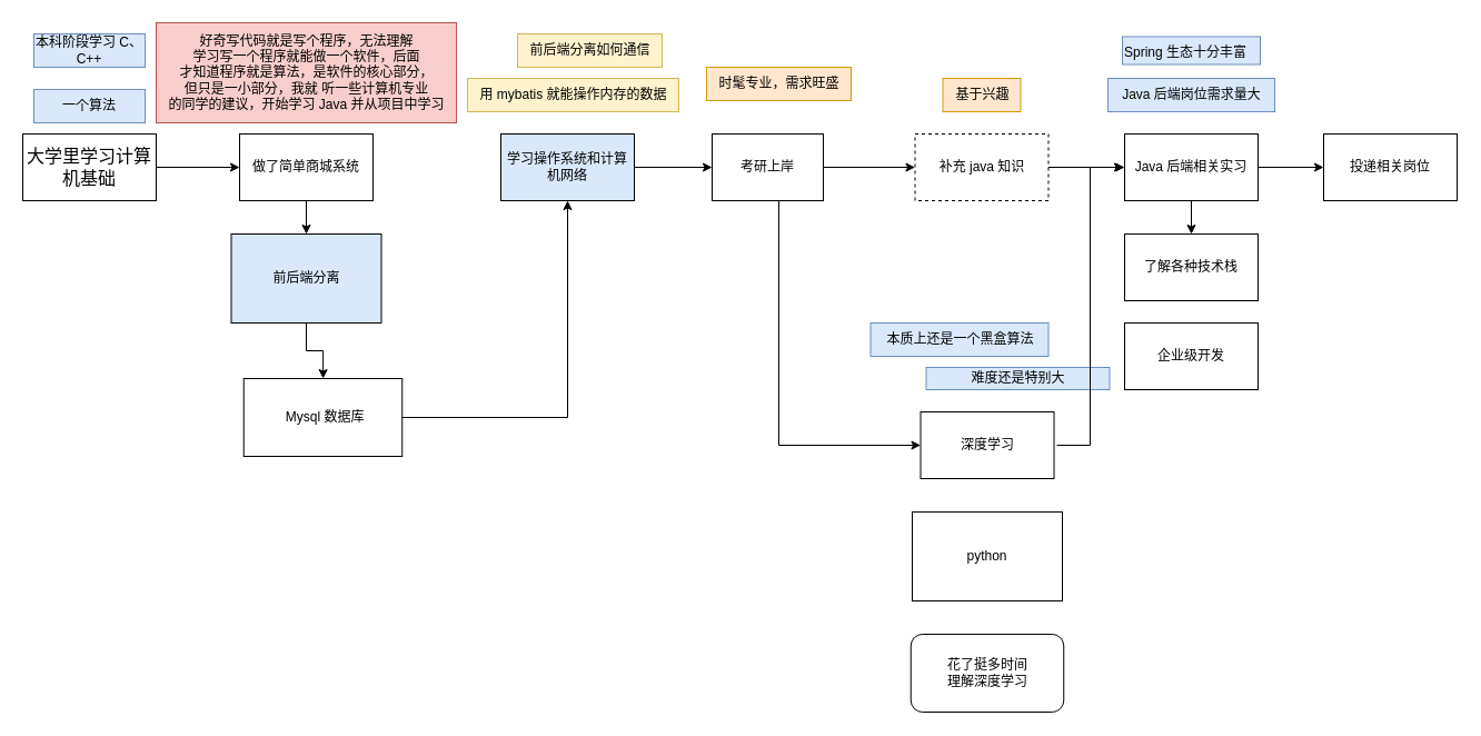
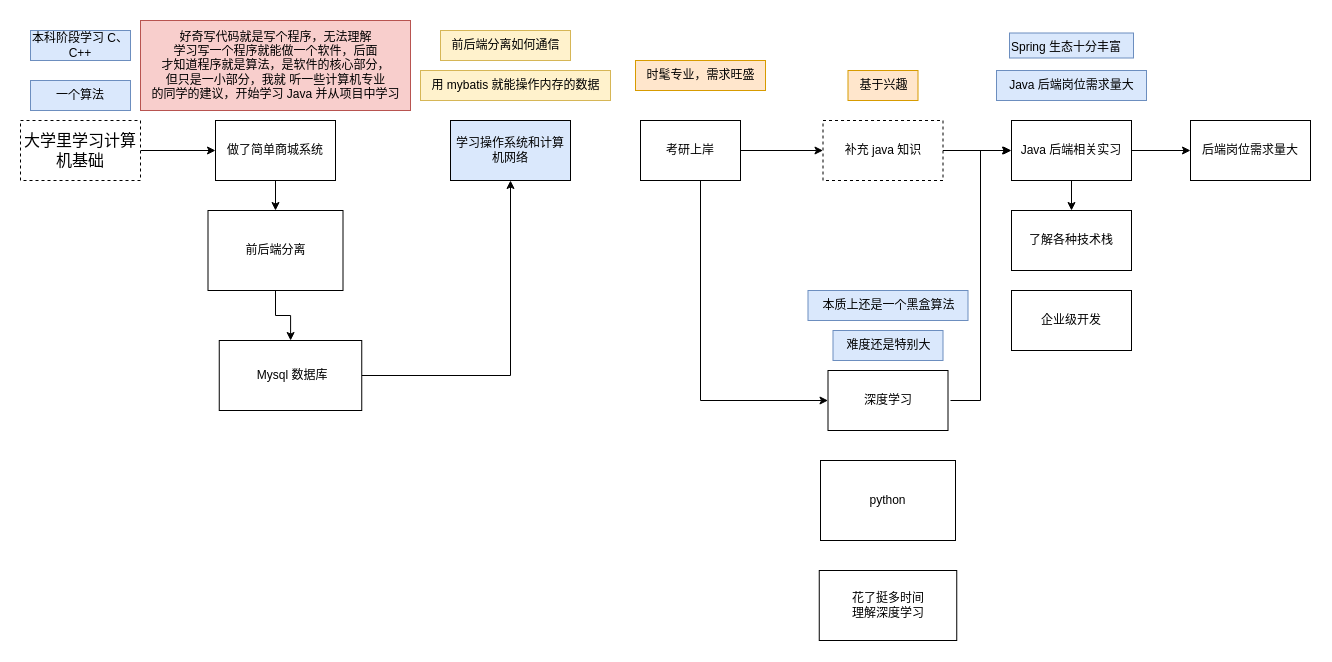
- <mxCell id="14" value="前后端分离如何通信" style="text;html=1;align=center;verticalAlign=middle;resizable=0;points=[];autosize=1;strokeColor=#d6b656;fillColor=#fff2cc;" vertex="1" parent="1"><mxGeometry x="465" y="30" width="130" height="30" as="geometry" /></mxCell>
+ <mxCell id="14" value="前后端分离如何通信" style="text;html=1;align=center;verticalAlign=middle;resizable=0;points=[];autosize=1;strokeColor=#d6b656;fillColor=#fff2cc;" vertex="1" parent="1"><mxGeometry x="440" y="30" width="130" height="30" as="geometry" /></mxCell>
- <mxCell id="3" value="&lt;font style=&quot;font-size: 16px;&quot;&gt;大学里学习计算机基础&lt;/font&gt;" style="rounded=0;whiteSpace=wrap;html=1;" vertex="1" parent="1"><mxGeometry x="20" y="120" width="120" height="60" as="geometry" /></mxCell>
+ <mxCell id="3" value="&lt;font style=&quot;font-size: 16px;&quot;&gt;大学里学习计算机基础&lt;/font&gt;" style="rounded=0;whiteSpace=wrap;html=1;dashed=1;" vertex="1" parent="1"><mxGeometry x="20" y="120" width="120" height="60" as="geometry" /></mxCell>
- <mxCell id="12" value="" style="edgeStyle=orthogonalEdgeStyle;rounded=0;orthogonalLoop=1;jettySize=auto;html=1;" edge="1" parent="1" source="13" target="18"><mxGeometry relative="1" as="geometry" /></mxCell>
- <mxCell id="31" value="投递相关岗位" style="whiteSpace=wrap;html=1;rounded=0;" vertex="1" parent="1"><mxGeometry x="1190" y="120" width="120" height="60" as="geometry" /></mxCell>
+ <mxCell id="31" value="后端岗位需求量大" style="whiteSpace=wrap;html=1;rounded=0;" vertex="1" parent="1"><mxGeometry x="1190" y="120" width="120" height="60" as="geometry" /></mxCell>
- <mxCell id="9" value="前后端分离" style="whiteSpace=wrap;html=1;fillColor=#dae8fc;" vertex="1" parent="1"><mxGeometry x="207.5" y="210" width="135" height="80" as="geometry" /></mxCell>
+ <mxCell id="9" value="前后端分离" style="whiteSpace=wrap;html=1;" vertex="1" parent="1"><mxGeometry x="207.5" y="210" width="135" height="80" as="geometry" /></mxCell>
- <mxCell id="23" value="本质上还是一个黑盒算法" style="text;html=1;align=center;verticalAlign=middle;resizable=0;points=[];autosize=1;strokeColor=#6c8ebf;fillColor=#dae8fc;" vertex="1" parent="1"><mxGeometry x="782.5" y="290" width="160" height="30" as="geometry" /></mxCell>
+ <mxCell id="23" value="本质上还是一个黑盒算法" style="text;html=1;align=center;verticalAlign=middle;resizable=0;points=[];autosize=1;strokeColor=#6c8ebf;fillColor=#dae8fc;" vertex="1" parent="1"><mxGeometry x="807.5" y="290" width="160" height="30" as="geometry" /></mxCell>
- <mxCell id="24" value="难度还是特别大" style="text;html=1;align=center;verticalAlign=middle;resizable=0;points=[];autosize=1;strokeColor=#6c8ebf;fillColor=#dae8fc;" vertex="1" parent="1"><mxGeometry x="832.5" y="330" width="165" height="20" as="geometry" /></mxCell>
+ <mxCell id="24" value="难度还是特别大" style="text;html=1;align=center;verticalAlign=middle;resizable=0;points=[];autosize=1;strokeColor=#6c8ebf;fillColor=#dae8fc;" vertex="1" parent="1"><mxGeometry x="832.5" y="330" width="110" height="30" as="geometry" /></mxCell>
- <mxCell id="28" value="花了挺多时间&lt;div&gt;理解深度学习&lt;/div&gt;" style="whiteSpace=wrap;html=1;rounded=1;" vertex="1" parent="1"><mxGeometry x="818.75" y="570" width="137.5" height="70" as="geometry" /></mxCell>
+ <mxCell id="28" value="花了挺多时间&lt;div&gt;理解深度学习&lt;/div&gt;" style="whiteSpace=wrap;html=1;" vertex="1" parent="1"><mxGeometry x="818.75" y="570" width="137.5" height="70" as="geometry" /></mxCell>
